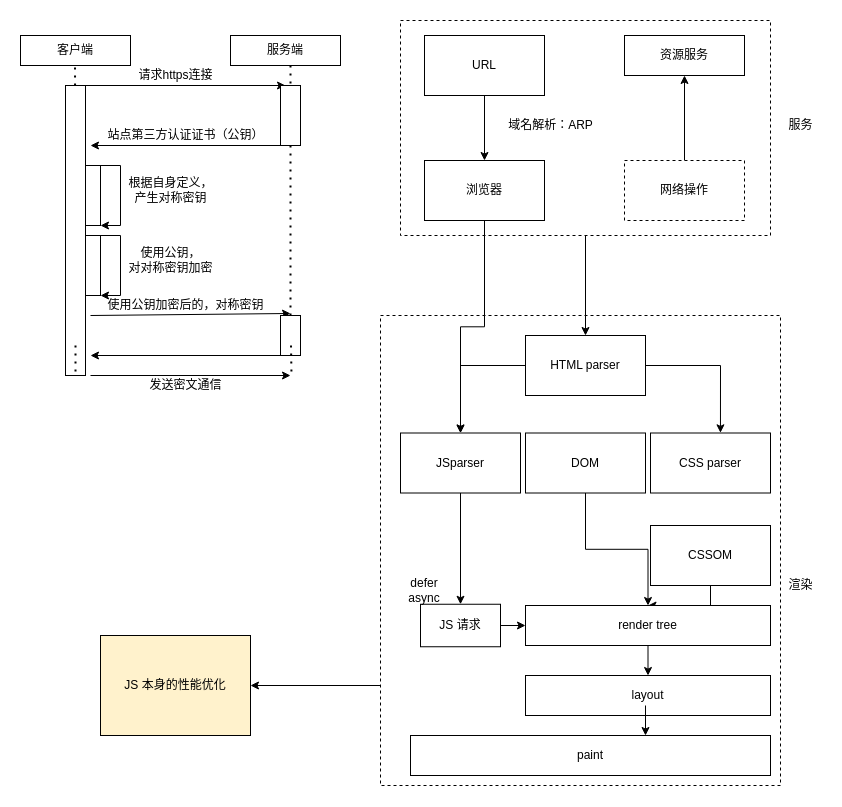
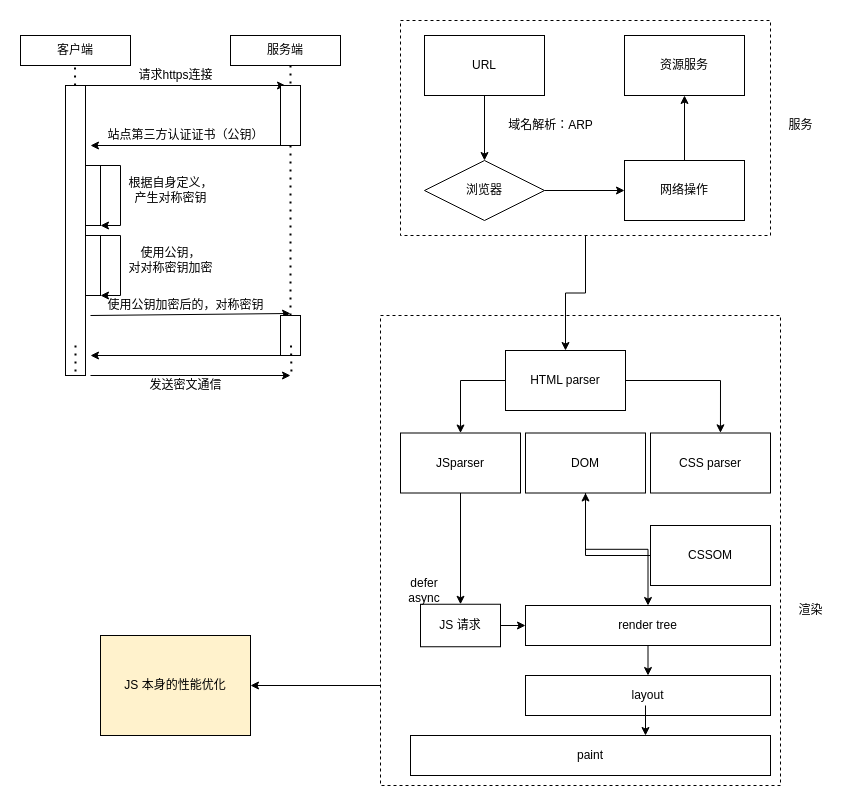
- <mxCell id="36" value="资源服务" style="rounded=0;whiteSpace=wrap;html=1;" vertex="1" parent="1"><mxGeometry x="624" y="35" width="120" height="40" as="geometry" /></mxCell>
+ <mxCell id="36" value="资源服务" style="rounded=0;whiteSpace=wrap;html=1;" vertex="1" parent="1"><mxGeometry x="624" y="35" width="120" height="60" as="geometry" /></mxCell>
- <mxCell id="8" value="浏览器" style="rounded=0;whiteSpace=wrap;html=1;" vertex="1" parent="1"><mxGeometry x="424" y="160" width="120" height="60" as="geometry" /></mxCell>
+ <mxCell id="8" value="浏览器" style="rhombus;whiteSpace=wrap;html=1;" vertex="1" parent="1"><mxGeometry x="424" y="160" width="120" height="60" as="geometry" /></mxCell>
- <mxCell id="35" value="网络操作" style="rounded=0;whiteSpace=wrap;html=1;dashed=1;" vertex="1" parent="1"><mxGeometry x="624" y="160" width="120" height="60" as="geometry" /></mxCell>
+ <mxCell id="35" value="网络操作" style="rounded=0;whiteSpace=wrap;html=1;" vertex="1" parent="1"><mxGeometry x="624" y="160" width="120" height="60" as="geometry" /></mxCell>
- <mxCell id="7" value="" style="edgeStyle=orthogonalEdgeStyle;rounded=0;orthogonalLoop=1;jettySize=auto;html=1;" edge="1" parent="1" source="8" target="43"><mxGeometry relative="1" as="geometry" /></mxCell>
+ <mxCell id="7" value="" style="edgeStyle=orthogonalEdgeStyle;rounded=0;orthogonalLoop=1;jettySize=auto;html=1;" edge="1" parent="1" source="8" target="35"><mxGeometry relative="1" as="geometry" /></mxCell>
- <mxCell id="39" value="HTML parser" style="rounded=0;whiteSpace=wrap;html=1;" vertex="1" parent="1"><mxGeometry x="525" y="335" width="120" height="60" as="geometry" /></mxCell>
+ <mxCell id="39" value="HTML parser" style="rounded=0;whiteSpace=wrap;html=1;" vertex="1" parent="1"><mxGeometry x="505" y="350" width="120" height="60" as="geometry" /></mxCell>
- <mxCell id="38" value="渲染" style="text;html=1;align=center;verticalAlign=middle;resizable=0;points=[];autosize=1;strokeColor=none;fillColor=none;" vertex="1" parent="1"><mxGeometry x="780" y="575" width="40" height="20" as="geometry" /></mxCell>
+ <mxCell id="38" value="渲染" style="text;html=1;align=center;verticalAlign=middle;resizable=0;points=[];autosize=1;strokeColor=none;fillColor=none;" vertex="1" parent="1"><mxGeometry x="790" y="600" width="40" height="20" as="geometry" /></mxCell>
- <mxCell id="47" value="" style="edgeStyle=orthogonalEdgeStyle;rounded=0;orthogonalLoop=1;jettySize=auto;html=1;" edge="1" parent="1" source="48" target="49"><mxGeometry relative="1" as="geometry" /></mxCell>
+ <mxCell id="47" value="" style="edgeStyle=orthogonalEdgeStyle;rounded=0;orthogonalLoop=1;jettySize=auto;html=1;" edge="1" parent="1" source="48" target="41"><mxGeometry relative="1" as="geometry" /></mxCell>
